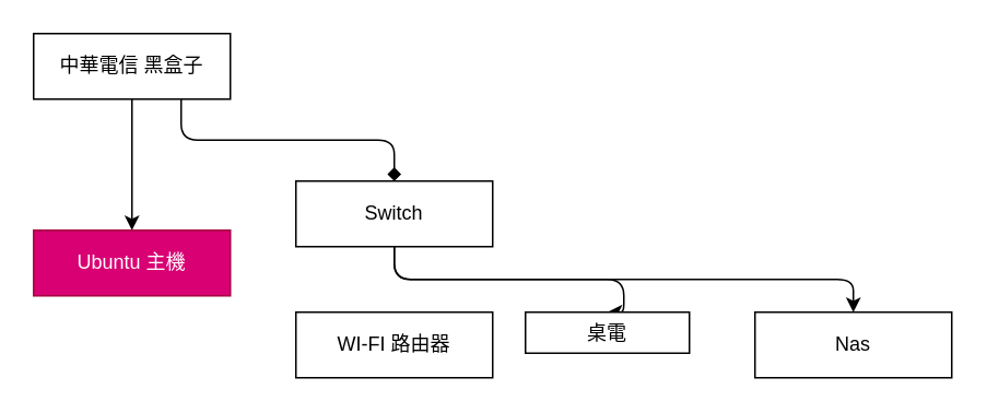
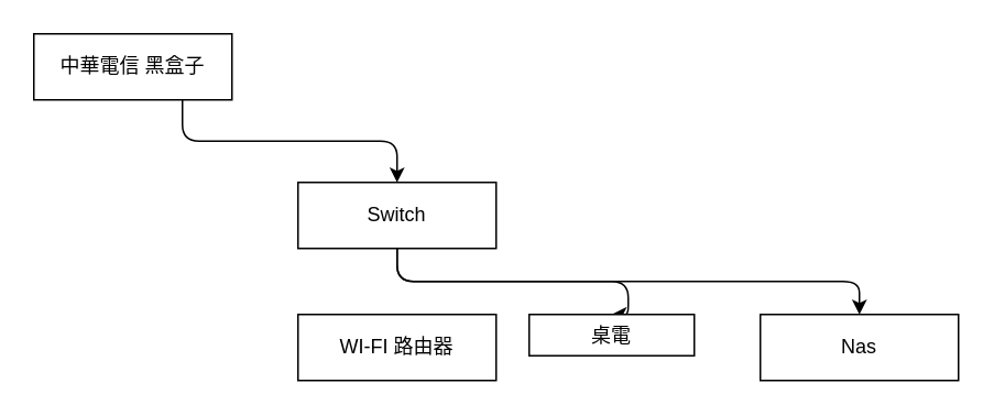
- <mxCell id="2" value="" style="edgeStyle=none;html=1;" edge="1" parent="1" source="4" target="5"><mxGeometry relative="1" as="geometry" /></mxCell>
- <mxCell id="3" style="edgeStyle=orthogonalEdgeStyle;html=1;exitX=0.75;exitY=1;exitDx=0;exitDy=0;entryX=0.5;entryY=0;entryDx=0;entryDy=0;endArrow=diamond;" edge="1" parent="1" source="4" target="8"><mxGeometry relative="1" as="geometry" /></mxCell>
+ <mxCell id="3" style="edgeStyle=orthogonalEdgeStyle;html=1;exitX=0.75;exitY=1;exitDx=0;exitDy=0;entryX=0.5;entryY=0;entryDx=0;entryDy=0;" edge="1" parent="1" source="4" target="8"><mxGeometry relative="1" as="geometry" /></mxCell>
- <mxCell id="5" value="Ubuntu 主機" style="rounded=0;whiteSpace=wrap;html=1;fillColor=#d80073;fontColor=#ffffff;strokeColor=#A50040;" vertex="1" parent="1"><mxGeometry x="20" y="140" width="120" height="40" as="geometry" /></mxCell>
